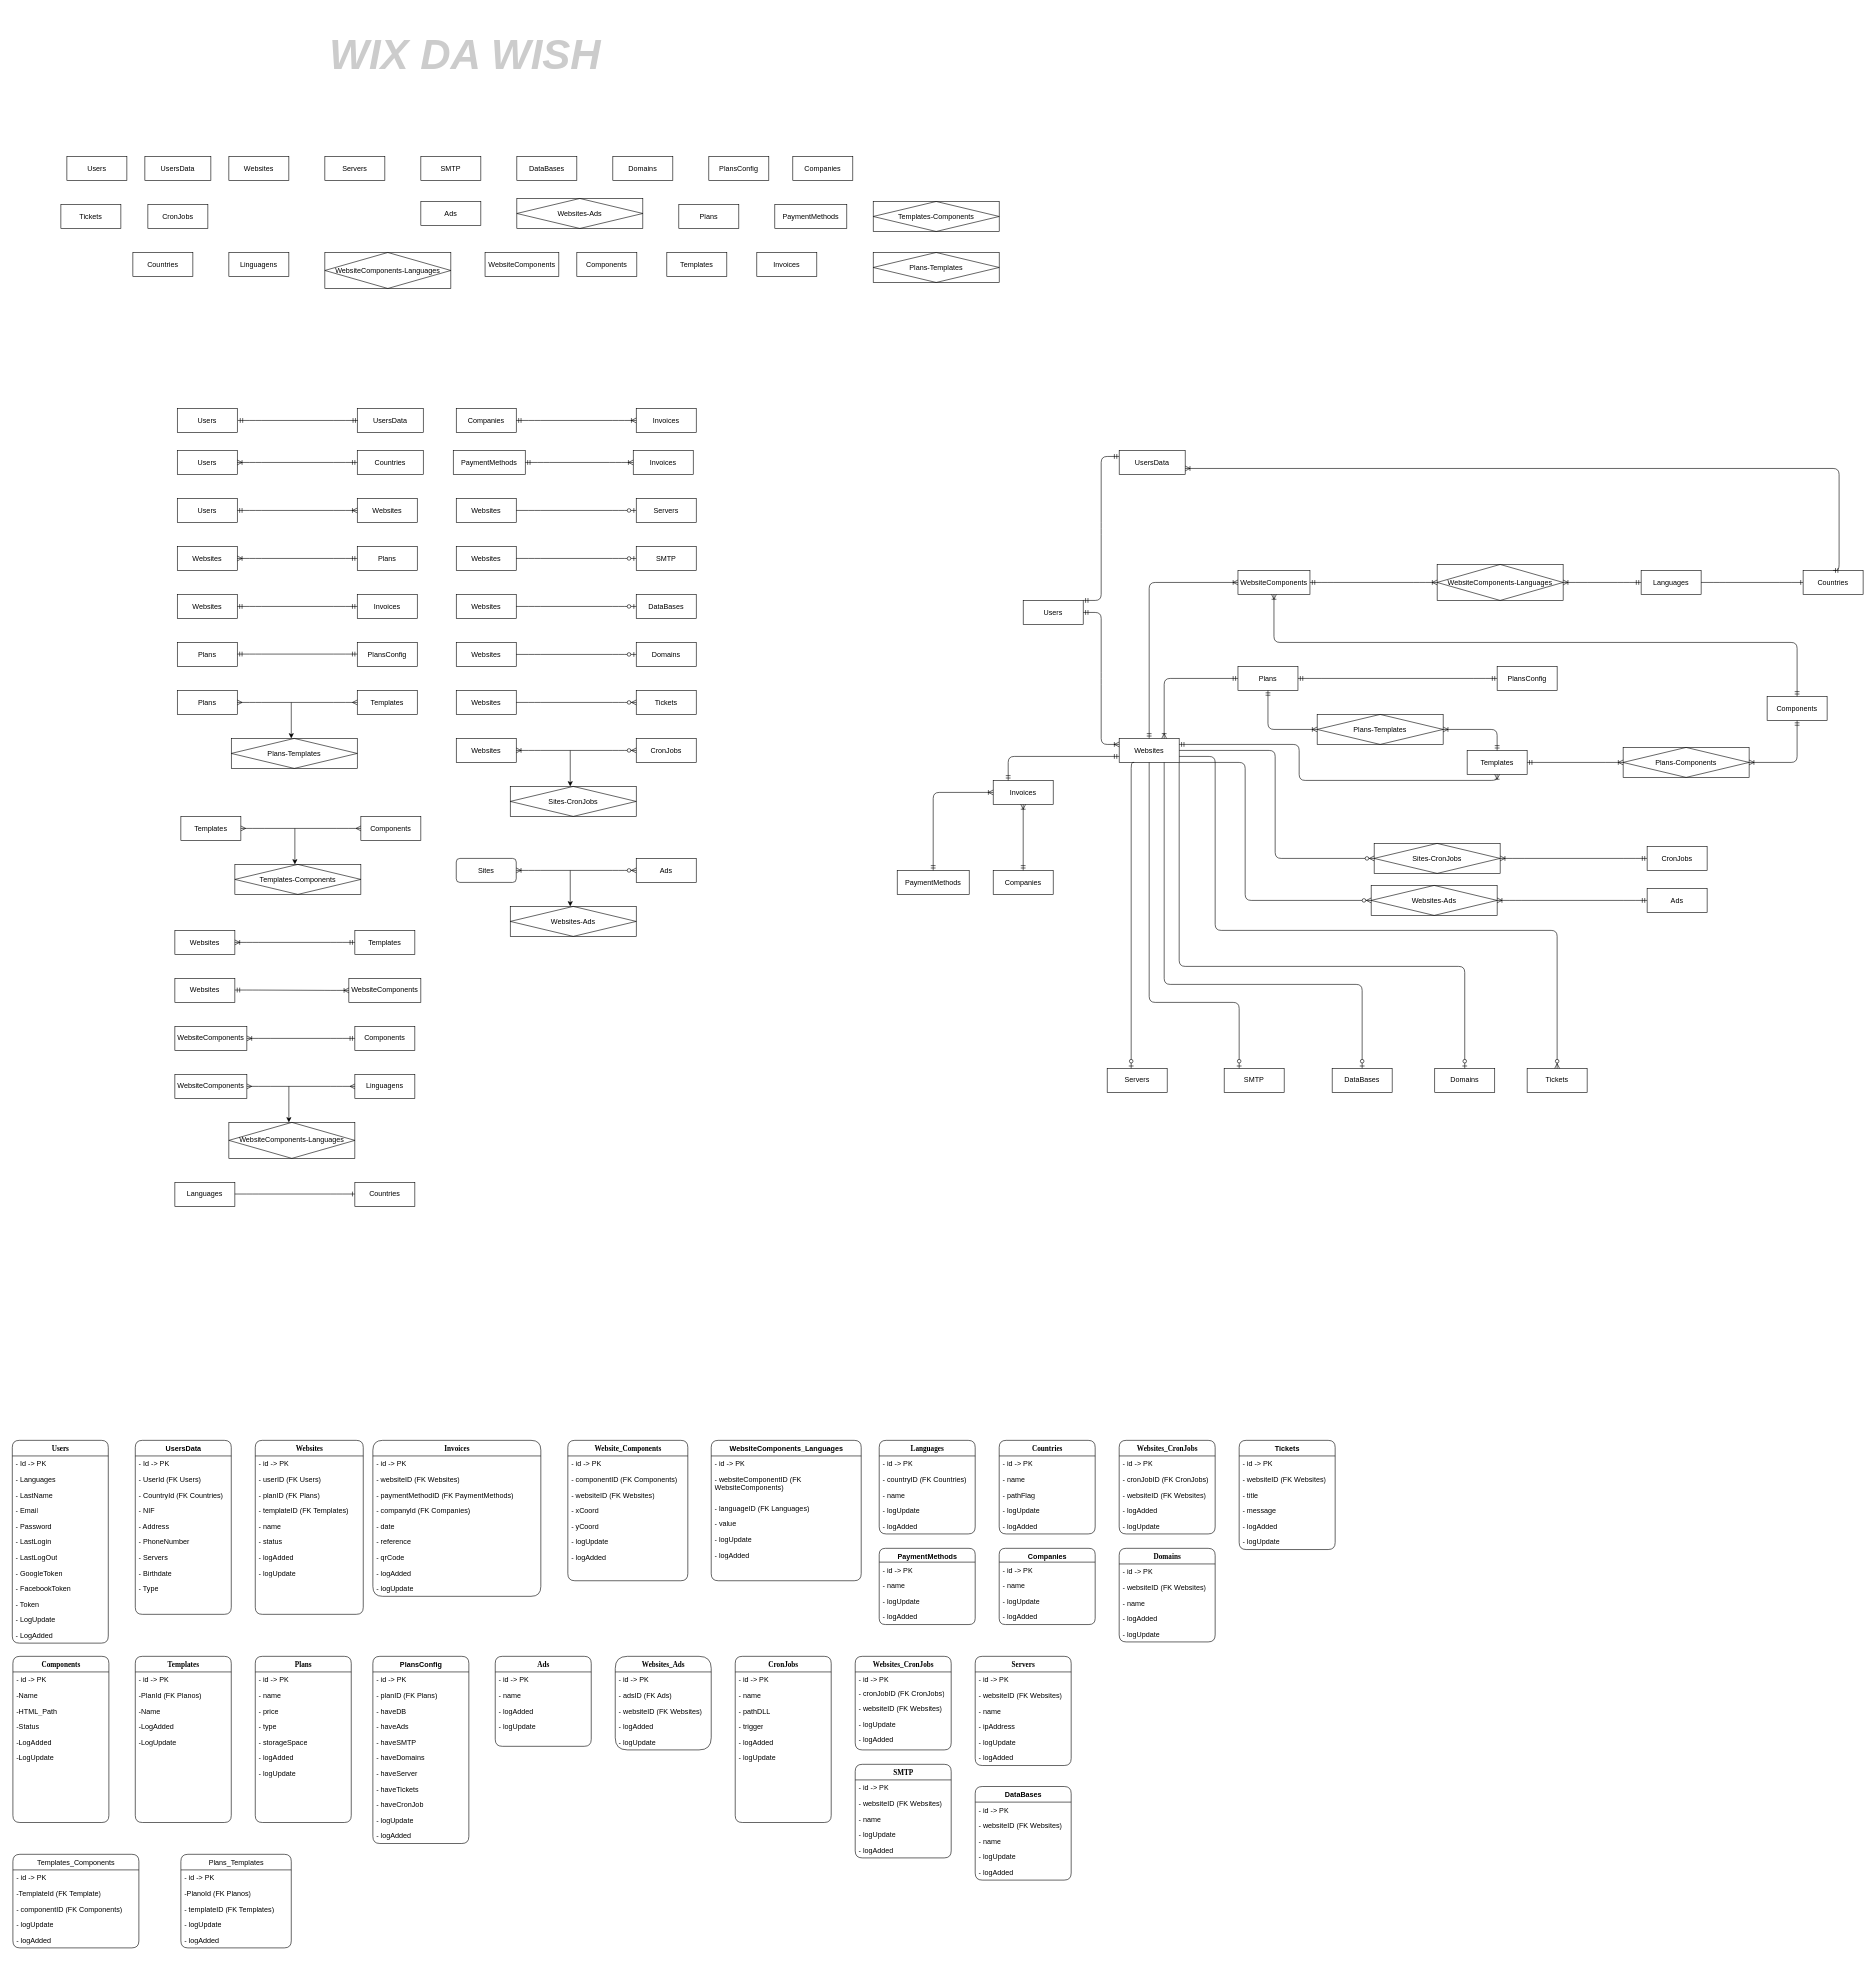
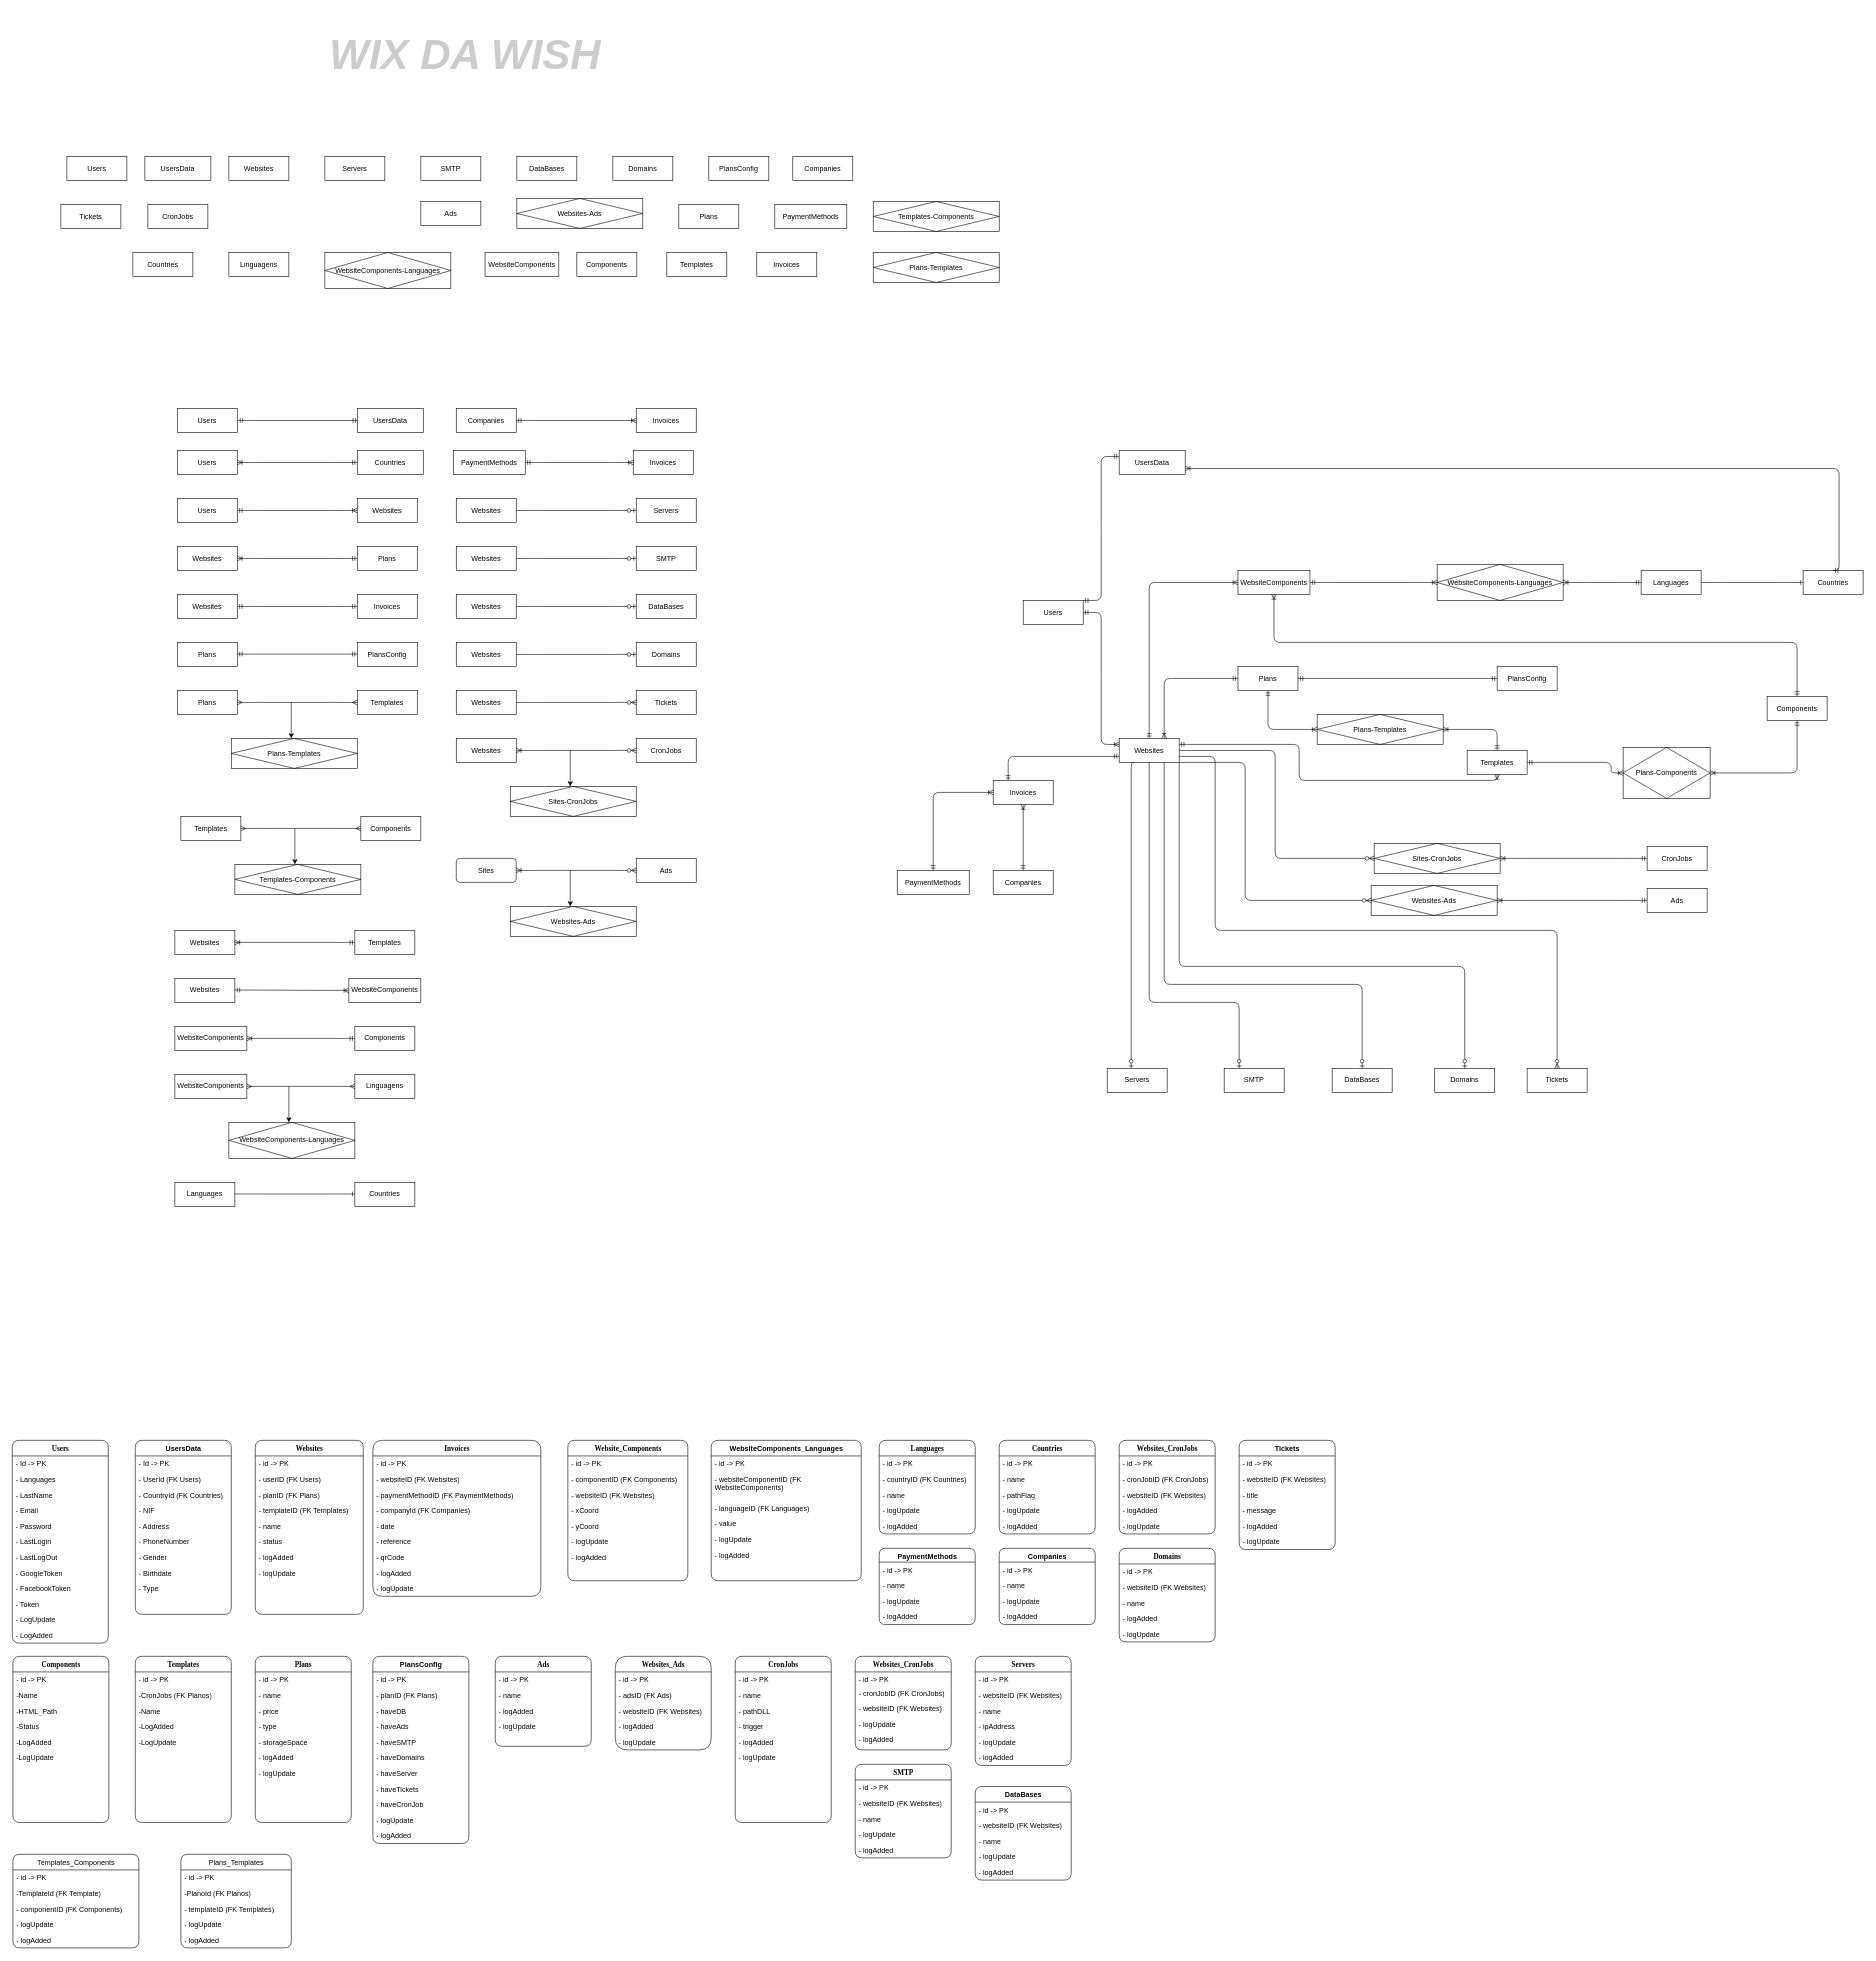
- <mxCell id="337" value="Plans-Components" style="shape=associativeEntity;whiteSpace=wrap;html=1;align=center;direction=west;" vertex="1" parent="1"><mxGeometry x="2705" y="1245" width="210" height="50" as="geometry" /></mxCell>
+ <mxCell id="337" value="Plans-Components" style="shape=associativeEntity;whiteSpace=wrap;html=1;align=center;direction=west;" vertex="1" parent="1"><mxGeometry x="2705" y="1245" width="145" height="85" as="geometry" /></mxCell>
- <mxCell id="189" value="- Servers" style="text;html=1;strokeColor=none;fillColor=none;align=left;verticalAlign=top;spacingLeft=4;spacingRight=4;whiteSpace=wrap;overflow=hidden;rotatable=0;points=[[0,0.5],[1,0.5]];portConstraint=eastwest;rounded=1;" parent="182" vertex="1"><mxGeometry y="182" width="160" height="26" as="geometry" /></mxCell>
+ <mxCell id="189" value="- Gender" style="text;html=1;strokeColor=none;fillColor=none;align=left;verticalAlign=top;spacingLeft=4;spacingRight=4;whiteSpace=wrap;overflow=hidden;rotatable=0;points=[[0,0.5],[1,0.5]];portConstraint=eastwest;rounded=1;" parent="182" vertex="1"><mxGeometry y="182" width="160" height="26" as="geometry" /></mxCell>
- <mxCell id="130" value="-PlanId (FK Planos)" style="text;html=1;strokeColor=none;fillColor=none;align=left;verticalAlign=top;spacingLeft=4;spacingRight=4;whiteSpace=wrap;overflow=hidden;rotatable=0;points=[[0,0.5],[1,0.5]];portConstraint=eastwest;rounded=1;" parent="128" vertex="1"><mxGeometry y="52" width="160" height="26" as="geometry" /></mxCell>
+ <mxCell id="130" value="-CronJobs (FK Planos)" style="text;html=1;strokeColor=none;fillColor=none;align=left;verticalAlign=top;spacingLeft=4;spacingRight=4;whiteSpace=wrap;overflow=hidden;rotatable=0;points=[[0,0.5],[1,0.5]];portConstraint=eastwest;rounded=1;" parent="128" vertex="1"><mxGeometry y="52" width="160" height="26" as="geometry" /></mxCell>
